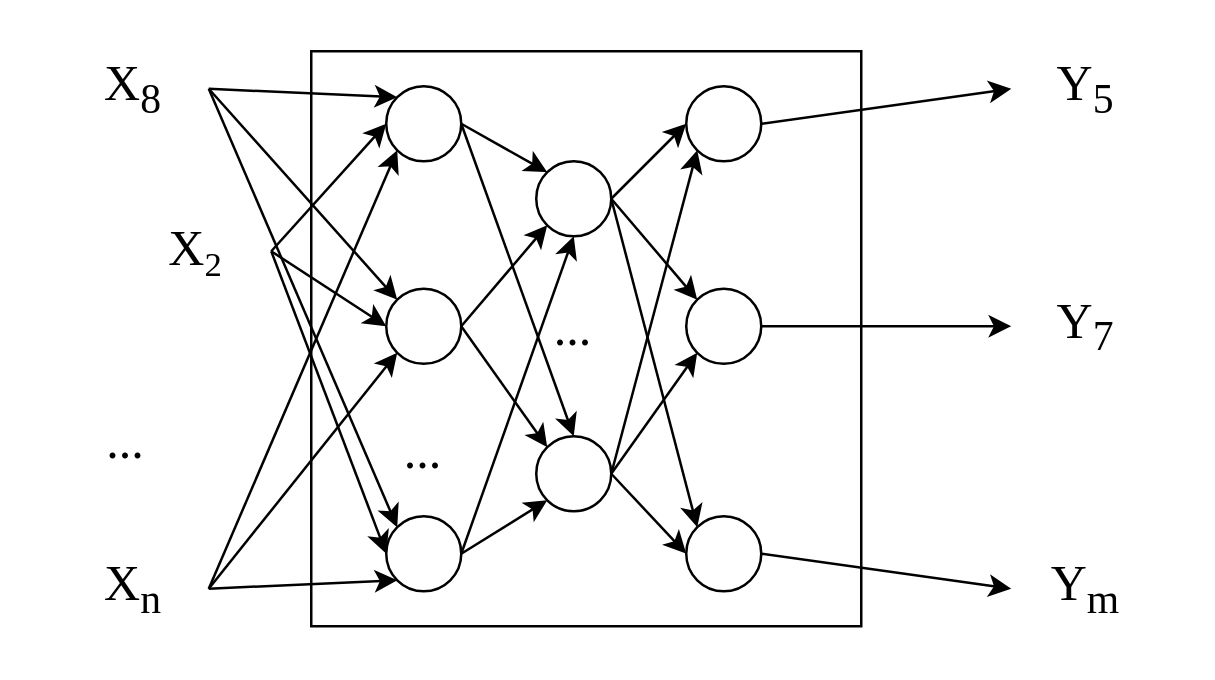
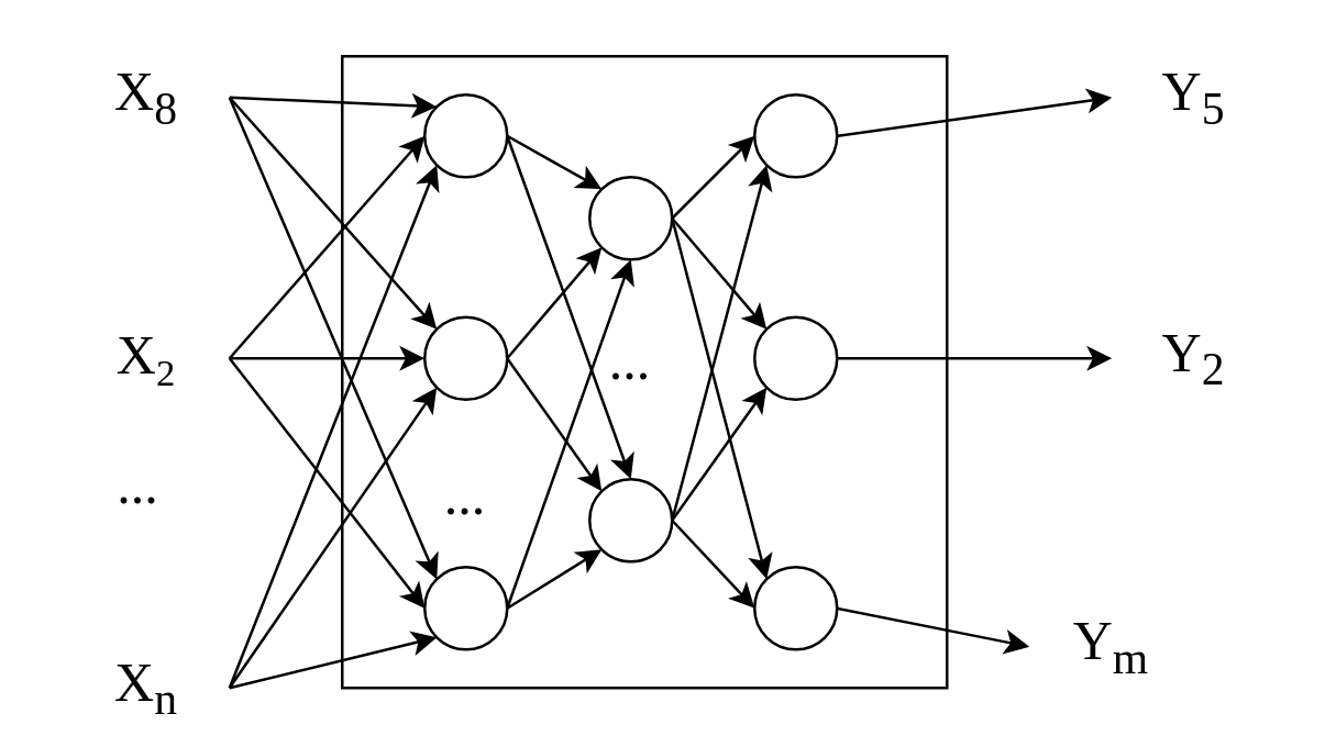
- <mxCell id="6" value="&lt;font style=&quot;font-size: 20px;&quot;&gt;X&lt;/font&gt;&lt;font style=&quot;font-size: 16.667px;&quot;&gt;&lt;sub&gt;2&lt;/sub&gt;&lt;/font&gt;" style="text;html=1;align=center;verticalAlign=middle;whiteSpace=wrap;rounded=0;fontFamily=Times New Roman;" vertex="1" parent="1"><mxGeometry x="48" y="85" width="60" height="30" as="geometry" /></mxCell>
+ <mxCell id="6" value="&lt;font style=&quot;font-size: 20px;&quot;&gt;X&lt;/font&gt;&lt;font style=&quot;font-size: 16.667px;&quot;&gt;&lt;sub&gt;2&lt;/sub&gt;&lt;/font&gt;" style="text;html=1;align=center;verticalAlign=middle;whiteSpace=wrap;rounded=0;fontFamily=Times New Roman;" vertex="1" parent="1"><mxGeometry x="23" y="115" width="60" height="30" as="geometry" /></mxCell>
- <mxCell id="14" value="&lt;span style=&quot;font-size: 20px;&quot;&gt;Y&lt;sub&gt;7&lt;/sub&gt;&lt;/span&gt;" style="text;html=1;align=center;verticalAlign=middle;whiteSpace=wrap;rounded=0;fontFamily=Times New Roman;" vertex="1" parent="1"><mxGeometry x="404" y="115" width="60" height="30" as="geometry" /></mxCell>
+ <mxCell id="14" value="&lt;span style=&quot;font-size: 20px;&quot;&gt;Y&lt;sub&gt;2&lt;/sub&gt;&lt;/span&gt;" style="text;html=1;align=center;verticalAlign=middle;whiteSpace=wrap;rounded=0;fontFamily=Times New Roman;" vertex="1" parent="1"><mxGeometry x="404" y="115" width="60" height="30" as="geometry" /></mxCell>
- <mxCell id="9" value="&lt;span style=&quot;font-size: 20px;&quot;&gt;X&lt;sub&gt;n&lt;/sub&gt;&lt;/span&gt;" style="text;html=1;align=center;verticalAlign=middle;whiteSpace=wrap;rounded=0;fontFamily=Times New Roman;" vertex="1" parent="1"><mxGeometry x="23" y="220" width="60" height="30" as="geometry" /></mxCell>
+ <mxCell id="9" value="&lt;span style=&quot;font-size: 20px;&quot;&gt;X&lt;sub&gt;n&lt;/sub&gt;&lt;/span&gt;" style="text;html=1;align=center;verticalAlign=middle;whiteSpace=wrap;rounded=0;fontFamily=Times New Roman;" vertex="1" parent="1"><mxGeometry x="23" y="235" width="60" height="30" as="geometry" /></mxCell>
- <mxCell id="15" value="&lt;span style=&quot;font-size: 20px;&quot;&gt;Y&lt;sub&gt;m&lt;/sub&gt;&lt;/span&gt;" style="text;html=1;align=center;verticalAlign=middle;whiteSpace=wrap;rounded=0;fontFamily=Times New Roman;" vertex="1" parent="1"><mxGeometry x="404" y="220" width="60" height="30" as="geometry" /></mxCell>
+ <mxCell id="15" value="&lt;span style=&quot;font-size: 20px;&quot;&gt;Y&lt;sub&gt;m&lt;/sub&gt;&lt;/span&gt;" style="text;html=1;align=center;verticalAlign=middle;whiteSpace=wrap;rounded=0;fontFamily=Times New Roman;" vertex="1" parent="1"><mxGeometry x="374" y="220" width="60" height="30" as="geometry" /></mxCell>
